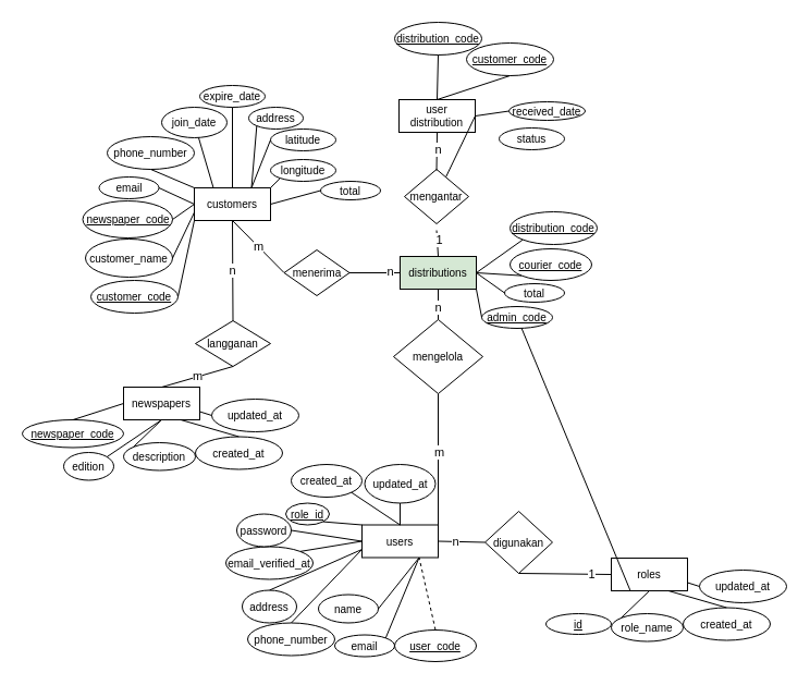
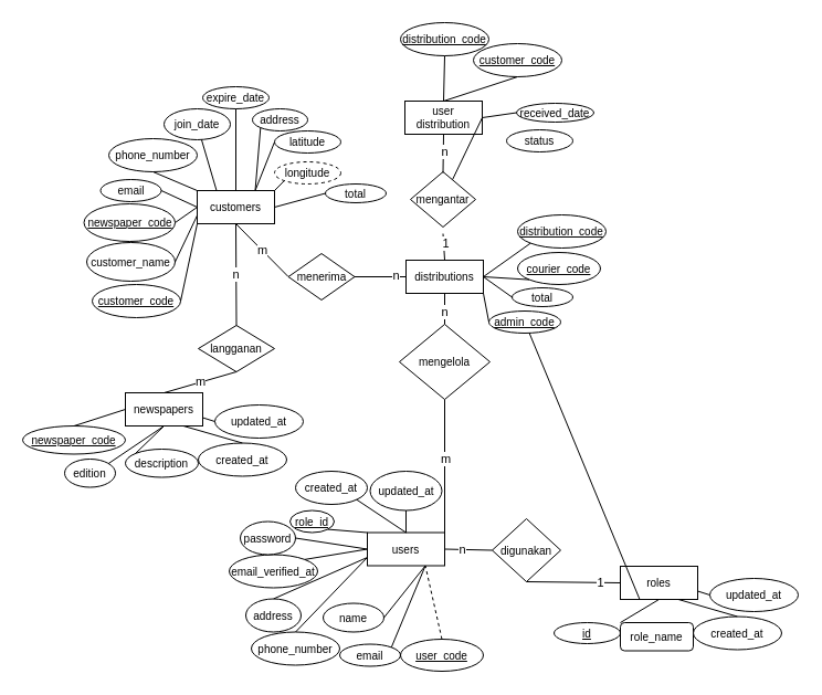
- <mxCell id="12" value="longitude" style="ellipse;whiteSpace=wrap;html=1;fontSize=10;" parent="1" vertex="1"><mxGeometry x="248" y="146" width="60" height="20" as="geometry" /></mxCell>
+ <mxCell id="12" value="longitude" style="ellipse;whiteSpace=wrap;html=1;fontSize=10;dashed=1;" parent="1" vertex="1"><mxGeometry x="248" y="146" width="60" height="20" as="geometry" /></mxCell>
- <mxCell id="22" value="distributions" style="rounded=0;whiteSpace=wrap;html=1;fontSize=10;fillColor=#d5e8d4;" parent="1" vertex="1"><mxGeometry x="367" y="235" width="70" height="30" as="geometry" /></mxCell>
+ <mxCell id="22" value="distributions" style="rounded=0;whiteSpace=wrap;html=1;fontSize=10;" parent="1" vertex="1"><mxGeometry x="367" y="235" width="70" height="30" as="geometry" /></mxCell>
- <mxCell id="69" value="role_name" style="ellipse;whiteSpace=wrap;html=1;fontSize=10;" parent="1" vertex="1"><mxGeometry x="561" y="563" width="66" height="25.5" as="geometry" /></mxCell>
+ <mxCell id="69" value="role_name" style="whiteSpace=wrap;html=1;fontSize=10;rounded=1;" parent="1" vertex="1"><mxGeometry x="561" y="563" width="66" height="25.5" as="geometry" /></mxCell>
